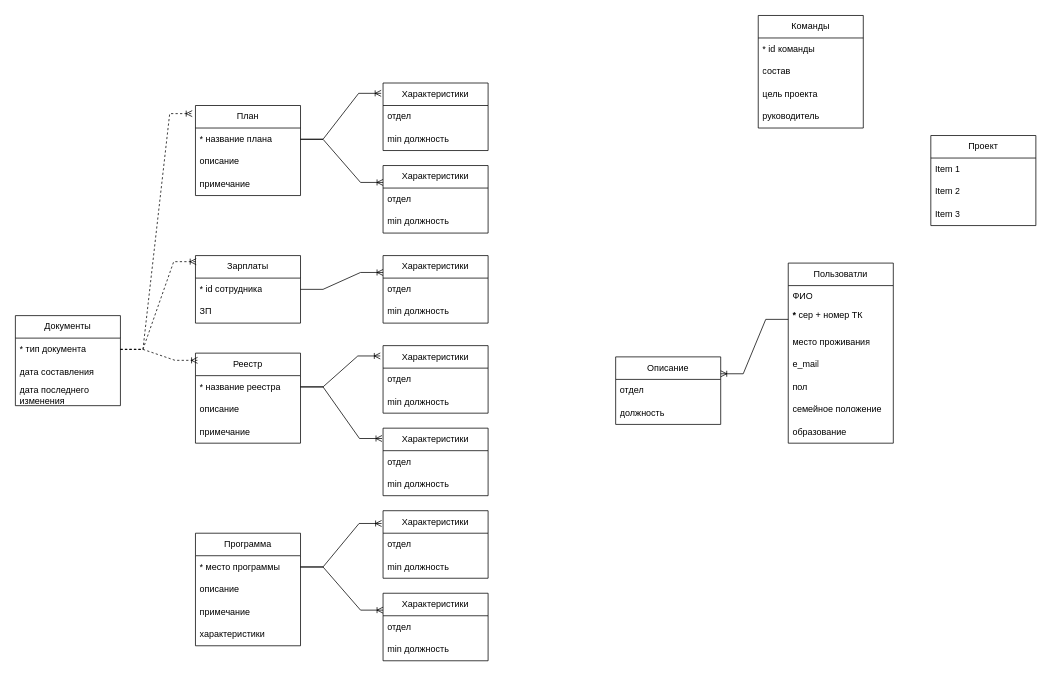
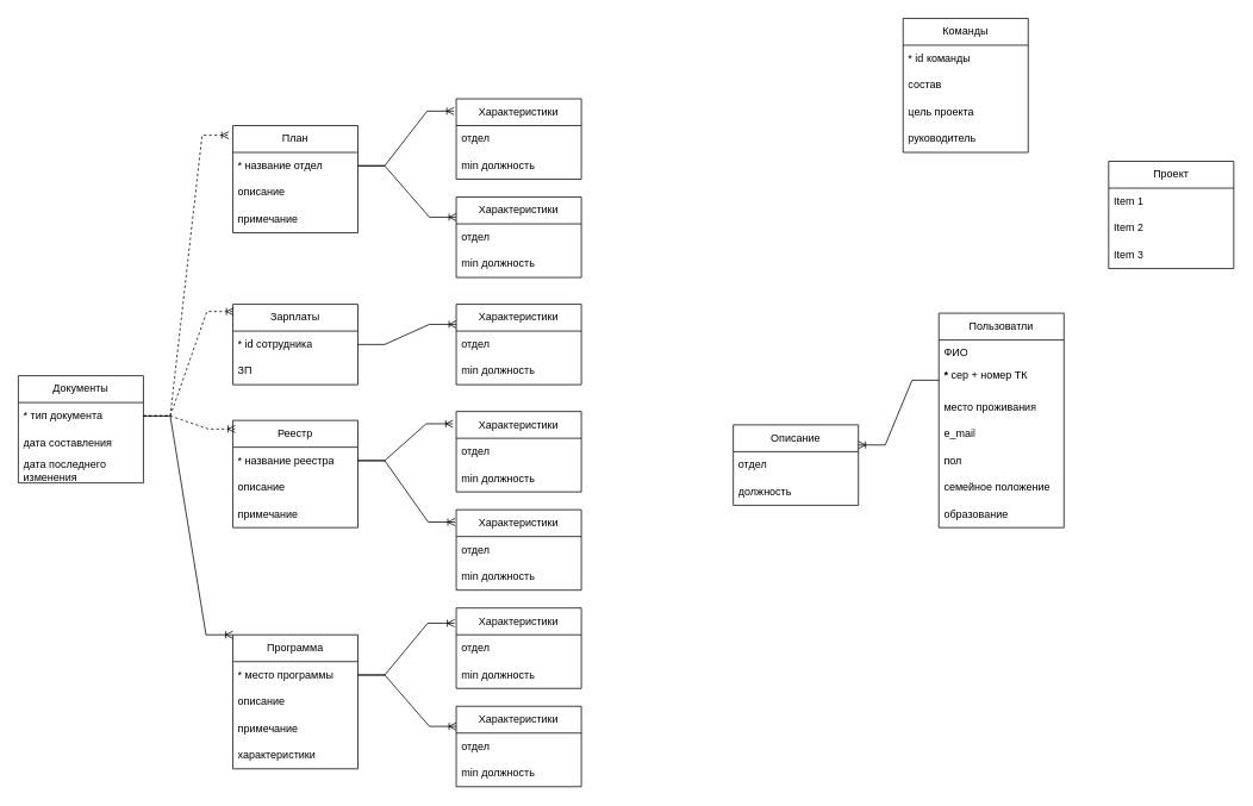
- <mxCell id="7" value="* название плана&amp;nbsp;" style="text;strokeColor=none;fillColor=none;align=left;verticalAlign=middle;spacingLeft=4;spacingRight=4;overflow=hidden;points=[[0,0.5],[1,0.5]];portConstraint=eastwest;rotatable=0;whiteSpace=wrap;html=1;" vertex="1" parent="6"><mxGeometry y="30" width="140" height="30" as="geometry" /></mxCell>
+ <mxCell id="7" value="* название отдел&amp;nbsp;" style="text;strokeColor=none;fillColor=none;align=left;verticalAlign=middle;spacingLeft=4;spacingRight=4;overflow=hidden;points=[[0,0.5],[1,0.5]];portConstraint=eastwest;rotatable=0;whiteSpace=wrap;html=1;" vertex="1" parent="6"><mxGeometry y="30" width="140" height="30" as="geometry" /></mxCell>
+ <mxCell id="24" value="" style="edgeStyle=entityRelationEdgeStyle;fontSize=12;html=1;endArrow=ERoneToMany;rounded=0;entryX=0;entryY=0;entryDx=0;entryDy=0;exitX=1;exitY=0.5;exitDx=0;exitDy=0;" edge="1" parent="1" source="3" target="17"><mxGeometry width="100" height="100" relative="1" as="geometry"><mxPoint x="110" y="570" as="sourcePoint" /><mxPoint x="210" y="470" as="targetPoint" /></mxGeometry></mxCell>
